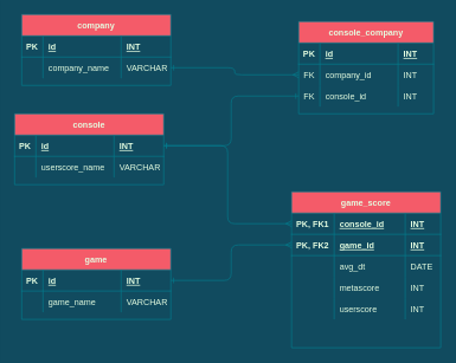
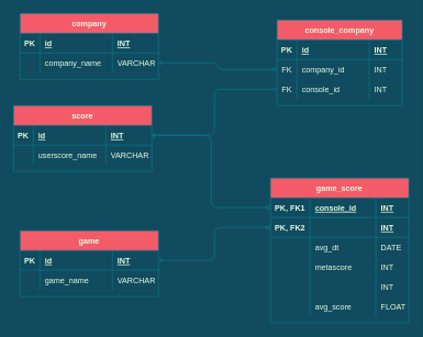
- <mxCell id="4" value="console" style="shape=table;startSize=30;container=1;collapsible=1;childLayout=tableLayout;fixedRows=1;rowLines=0;fontStyle=1;align=center;resizeLast=1;fillColor=#F45B69;strokeColor=#028090;fontColor=#E4FDE1;" parent="1" vertex="1"><mxGeometry x="20" y="160" width="210" height="100" as="geometry" /></mxCell>
+ <mxCell id="4" value="score" style="shape=table;startSize=30;container=1;collapsible=1;childLayout=tableLayout;fixedRows=1;rowLines=0;fontStyle=1;align=center;resizeLast=1;fillColor=#F45B69;strokeColor=#028090;fontColor=#E4FDE1;" parent="1" vertex="1"><mxGeometry x="20" y="160" width="210" height="100" as="geometry" /></mxCell>
- <mxCell id="52" value="game_id" style="shape=partialRectangle;overflow=hidden;connectable=0;fillColor=none;top=0;left=0;bottom=0;right=0;align=left;spacingLeft=6;fontStyle=5;strokeColor=#028090;fontColor=#E4FDE1;" parent="50" vertex="1"><mxGeometry x="60" width="100" height="30" as="geometry" /></mxCell>
- <mxCell id="64" value="userscore" style="shape=partialRectangle;overflow=hidden;connectable=0;fillColor=none;top=0;left=0;bottom=0;right=0;align=left;spacingLeft=6;strokeColor=#028090;fontColor=#E4FDE1;" vertex="1" parent="62"><mxGeometry x="60" width="100" height="30" as="geometry" /></mxCell>
+ <mxCell id="68" value="avg_score" style="shape=partialRectangle;overflow=hidden;connectable=0;fillColor=none;top=0;left=0;bottom=0;right=0;align=left;spacingLeft=6;strokeColor=#028090;fontColor=#E4FDE1;" parent="66" vertex="1"><mxGeometry x="60" width="100" height="30" as="geometry" /></mxCell>
+ <mxCell id="69" value="FLOAT" style="shape=partialRectangle;overflow=hidden;connectable=0;fillColor=none;top=0;left=0;bottom=0;right=0;align=left;spacingLeft=6;strokeColor=#028090;fontColor=#E4FDE1;" parent="66" vertex="1"><mxGeometry x="160" width="50" height="30" as="geometry" /></mxCell>
